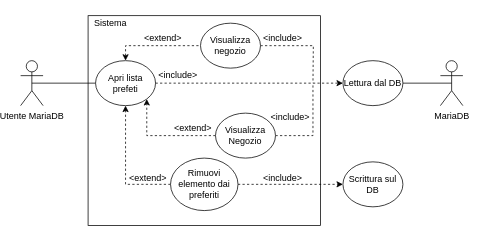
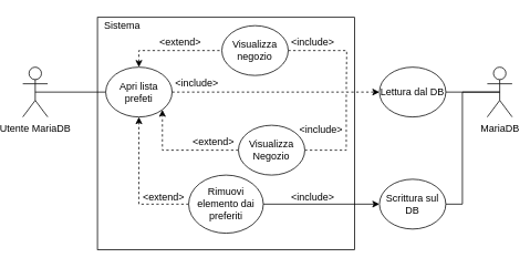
+ <mxCell id="26" style="edgeStyle=orthogonalEdgeStyle;rounded=0;orthogonalLoop=1;jettySize=auto;html=1;exitX=1;exitY=0.5;exitDx=0;exitDy=0;entryX=0.5;entryY=0.5;entryDx=0;entryDy=0;entryPerimeter=0;endArrow=none;endFill=0;" edge="1" parent="1" source="27" target="8"><mxGeometry relative="1" as="geometry"><Array as="points"><mxPoint x="550" y="245" /><mxPoint x="550" y="110" /></Array></mxGeometry></mxCell>
- <mxCell id="13" style="edgeStyle=orthogonalEdgeStyle;rounded=0;orthogonalLoop=1;jettySize=auto;html=1;exitX=1;exitY=0.5;exitDx=0;exitDy=0;endArrow=classic;endFill=1;dashed=1;" edge="1" parent="1" source="14" target="27"><mxGeometry relative="1" as="geometry" /></mxCell>
+ <mxCell id="13" style="edgeStyle=orthogonalEdgeStyle;rounded=0;orthogonalLoop=1;jettySize=auto;html=1;exitX=1;exitY=0.5;exitDx=0;exitDy=0;endArrow=classic;endFill=1;dashed=0;" edge="1" parent="1" source="14" target="27"><mxGeometry relative="1" as="geometry" /></mxCell>
